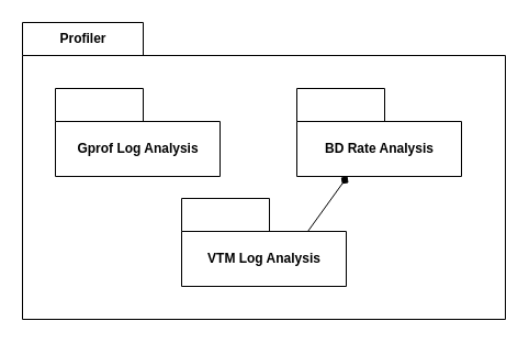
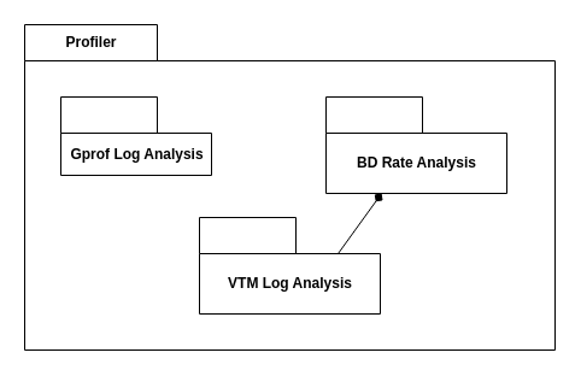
- <mxCell id="3" value="Gprof Log Analysis" style="shape=folder;fontStyle=1;tabWidth=80;tabHeight=30;tabPosition=left;html=1;boundedLbl=1;" vertex="1" parent="2"><mxGeometry x="30" y="60" width="150" height="80" as="geometry" /></mxCell>
+ <mxCell id="3" value="Gprof Log Analysis" style="shape=folder;fontStyle=1;tabWidth=80;tabHeight=30;tabPosition=left;html=1;boundedLbl=1;" vertex="1" parent="2"><mxGeometry x="30" y="60" width="125" height="65" as="geometry" /></mxCell>
